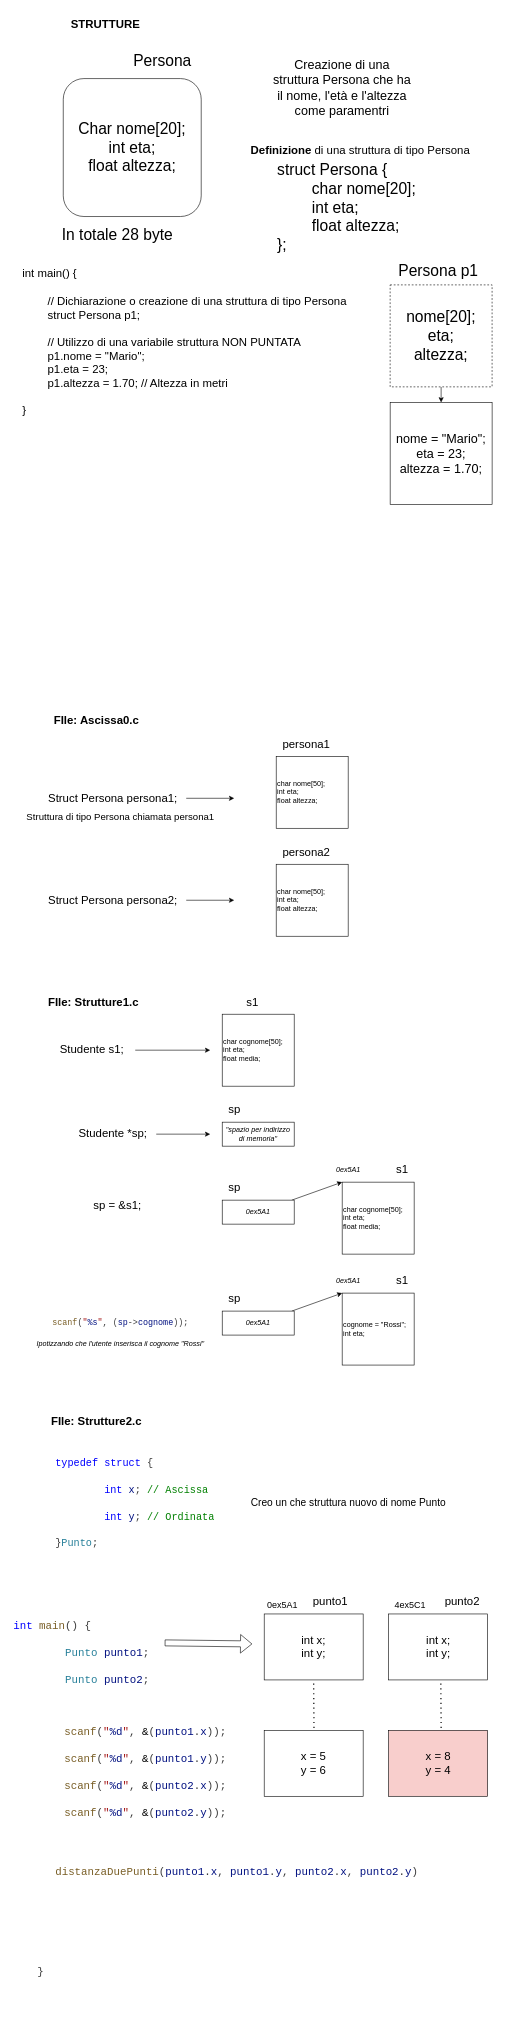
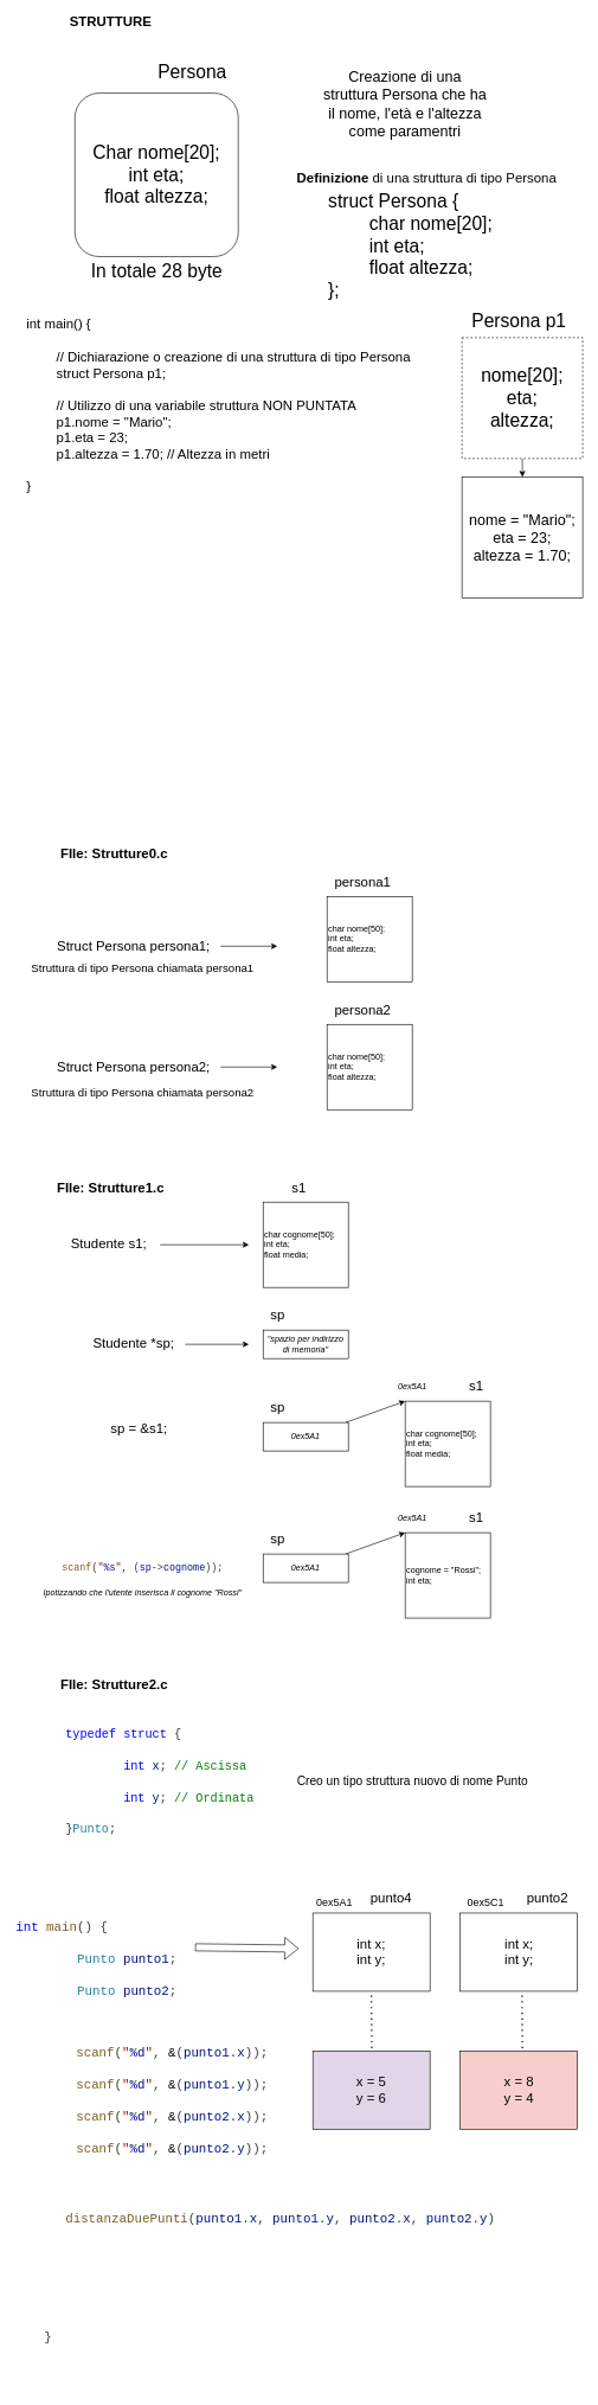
- <mxCell id="37" value="STRUTTURE" style="text;html=1;align=center;verticalAlign=middle;resizable=0;points=[];autosize=1;strokeColor=none;fillColor=none;fontSize=19;fontStyle=1" parent="1" vertex="1"><mxGeometry x="105" y="20" width="140" height="40" as="geometry" /></mxCell>
+ <mxCell id="37" value="STRUTTURE" style="text;html=1;align=center;verticalAlign=middle;resizable=0;points=[];autosize=1;strokeColor=none;fillColor=none;fontSize=19;fontStyle=1" parent="1" vertex="1"><mxGeometry x="85" y="10" width="140" height="40" as="geometry" /></mxCell>
- <mxCell id="40" value="In totale 28 byte" style="text;html=1;align=center;verticalAlign=middle;resizable=0;points=[];autosize=1;strokeColor=none;fillColor=none;fontSize=26;" parent="1" vertex="1"><mxGeometry x="90" y="370" width="210" height="40" as="geometry" /></mxCell>
+ <mxCell id="40" value="In totale 28 byte" style="text;html=1;align=center;verticalAlign=middle;resizable=0;points=[];autosize=1;strokeColor=none;fillColor=none;fontSize=26;" parent="1" vertex="1"><mxGeometry x="115" y="360" width="210" height="40" as="geometry" /></mxCell>
- <mxCell id="3" value="FIle: Ascissa0.c" style="text;html=1;align=center;verticalAlign=middle;resizable=0;points=[];autosize=1;strokeColor=none;fillColor=none;fontSize=19;fontStyle=1" parent="1" vertex="1"><mxGeometry x="75" y="1180" width="170" height="40" as="geometry" /></mxCell>
+ <mxCell id="3" value="FIle: Strutture0.c" style="text;html=1;align=center;verticalAlign=middle;resizable=0;points=[];autosize=1;strokeColor=none;fillColor=none;fontSize=19;fontStyle=1" parent="1" vertex="1"><mxGeometry x="75" y="1180" width="170" height="40" as="geometry" /></mxCell>
+ <mxCell id="12" value="Struttura di tipo Persona chiamata persona2" style="text;html=1;align=center;verticalAlign=middle;resizable=0;points=[];autosize=1;strokeColor=none;fillColor=none;fontSize=16;" parent="1" vertex="1"><mxGeometry x="30" y="1520" width="340" height="30" as="geometry" /></mxCell>
- <mxCell id="51" value="Creo un che struttura nuovo di nome Punto" style="text;html=1;align=center;verticalAlign=middle;resizable=0;points=[];autosize=1;strokeColor=none;fillColor=none;fontSize=17;" vertex="1" parent="1"><mxGeometry x="405" y="2490" width="350" height="30" as="geometry" /></mxCell>
+ <mxCell id="51" value="Creo un tipo struttura nuovo di nome Punto" style="text;html=1;align=center;verticalAlign=middle;resizable=0;points=[];autosize=1;strokeColor=none;fillColor=none;fontSize=17;" vertex="1" parent="1"><mxGeometry x="405" y="2490" width="350" height="30" as="geometry" /></mxCell>
- <mxCell id="53" value="punto1" style="text;html=1;align=center;verticalAlign=middle;resizable=0;points=[];autosize=1;strokeColor=none;fillColor=none;fontSize=19;" vertex="1" parent="1"><mxGeometry x="510" y="2650" width="80" height="40" as="geometry" /></mxCell>
+ <mxCell id="53" value="punto4" style="text;html=1;align=center;verticalAlign=middle;resizable=0;points=[];autosize=1;strokeColor=none;fillColor=none;fontSize=19;" vertex="1" parent="1"><mxGeometry x="510" y="2650" width="80" height="40" as="geometry" /></mxCell>
- <mxCell id="65" value="4ex5C1" style="text;html=1;align=center;verticalAlign=middle;resizable=0;points=[];autosize=1;strokeColor=none;fillColor=none;fontSize=15;" vertex="1" parent="1"><mxGeometry x="642.5" y="2660" width="80" height="30" as="geometry" /></mxCell>
+ <mxCell id="65" value="0ex5C1" style="text;html=1;align=center;verticalAlign=middle;resizable=0;points=[];autosize=1;strokeColor=none;fillColor=none;fontSize=15;" vertex="1" parent="1"><mxGeometry x="642.5" y="2660" width="80" height="30" as="geometry" /></mxCell>
- <mxCell id="60" value="x = 5&lt;br&gt;y = 6" style="rounded=0;whiteSpace=wrap;html=1;fontSize=19;" vertex="1" parent="1"><mxGeometry x="440" y="2884" width="165" height="110" as="geometry" /></mxCell>
+ <mxCell id="60" value="x = 5&lt;br&gt;y = 6" style="rounded=0;whiteSpace=wrap;html=1;fontSize=19;fillColor=#e1d5e7;" vertex="1" parent="1"><mxGeometry x="440" y="2884" width="165" height="110" as="geometry" /></mxCell>
